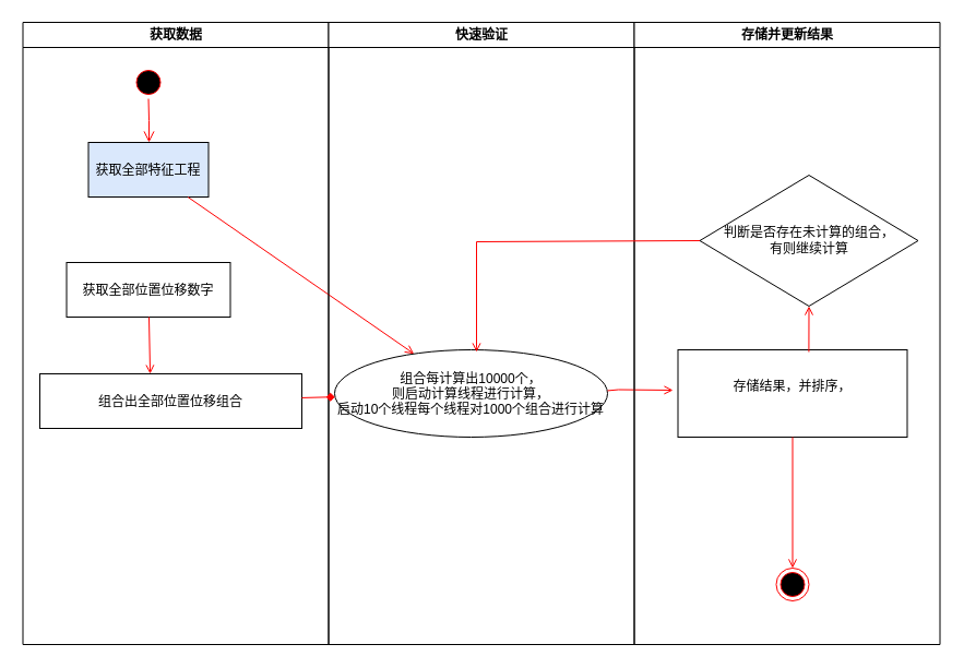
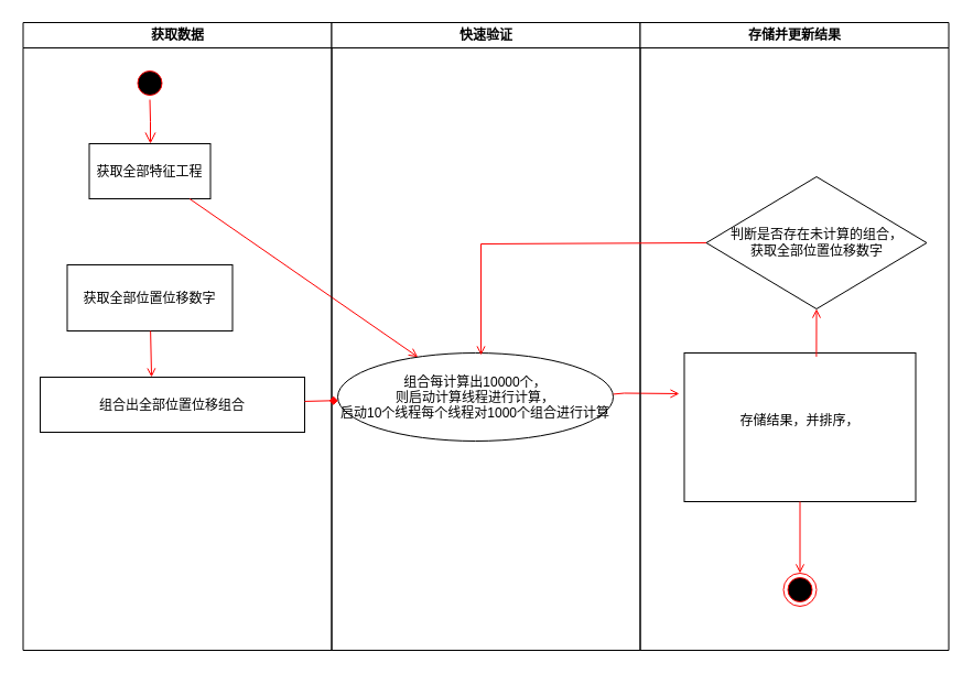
- <mxCell id="5" value="获取全部特征工程" style="fillColor=#dae8fc;" parent="2" vertex="1"><mxGeometry x="60" y="110" width="110" height="50" as="geometry" /></mxCell>
+ <mxCell id="5" value="获取全部特征工程" style="" parent="2" vertex="1"><mxGeometry x="60" y="110" width="110" height="50" as="geometry" /></mxCell>
- <mxCell id="18" value="判断是否存在未计算的组合，&lt;br style=&quot;padding: 0px ; margin: 0px&quot;&gt;有则继续计算" style="rhombus;whiteSpace=wrap;html=1;" vertex="1" parent="13"><mxGeometry x="60" y="140" width="200" height="120" as="geometry" /></mxCell>
+ <mxCell id="18" value="判断是否存在未计算的组合，&lt;br style=&quot;padding: 0px ; margin: 0px&quot;&gt;获取全部位置位移数字" style="rhombus;whiteSpace=wrap;html=1;" vertex="1" parent="13"><mxGeometry x="60" y="140" width="200" height="120" as="geometry" /></mxCell>
- <mxCell id="6" value="获取全部位置位移数字" style="" parent="2" vertex="1"><mxGeometry x="40" y="220" width="150" height="50" as="geometry" /></mxCell>
+ <mxCell id="6" value="获取全部位置位移数字" style="" parent="2" vertex="1"><mxGeometry x="40" y="220" width="150" height="60" as="geometry" /></mxCell>
- <mxCell id="14" value="存储结果，并排序，&#10;" style="" parent="13" vertex="1"><mxGeometry x="40" y="300" width="210" height="80" as="geometry" /></mxCell>
+ <mxCell id="14" value="存储结果，并排序，&#10;" style="" parent="13" vertex="1"><mxGeometry x="40" y="300" width="210" height="135" as="geometry" /></mxCell>
